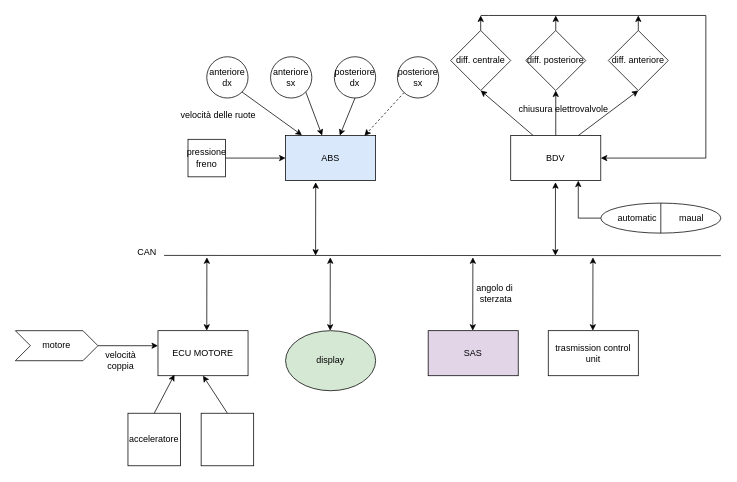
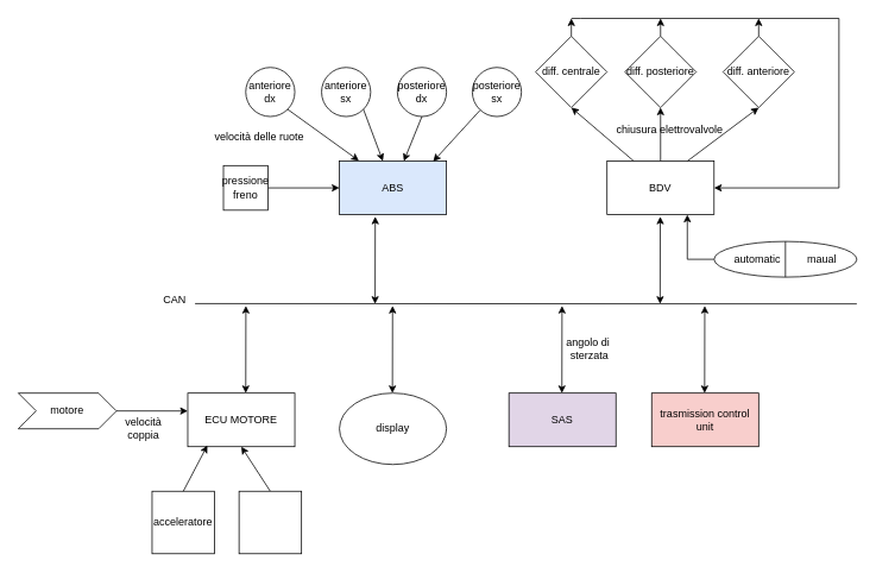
- <mxCell id="24" style="edgeStyle=none;rounded=0;orthogonalLoop=1;jettySize=auto;html=1;entryX=0.876;entryY=0.006;entryDx=0;entryDy=0;entryPerimeter=0;dashed=1;" parent="1" source="19" target="4" edge="1"><mxGeometry relative="1" as="geometry" /></mxCell>
+ <mxCell id="24" style="edgeStyle=none;rounded=0;orthogonalLoop=1;jettySize=auto;html=1;entryX=0.876;entryY=0.006;entryDx=0;entryDy=0;entryPerimeter=0;" parent="1" source="19" target="4" edge="1"><mxGeometry relative="1" as="geometry" /></mxCell>
- <mxCell id="39" value="trasmission control unit" style="whiteSpace=wrap;html=1;" vertex="1" parent="1"><mxGeometry x="730" y="440" width="120" height="60" as="geometry" /></mxCell>
+ <mxCell id="39" value="trasmission control unit" style="whiteSpace=wrap;html=1;fillColor=#f8cecc;" vertex="1" parent="1"><mxGeometry x="730" y="440" width="120" height="60" as="geometry" /></mxCell>
- <mxCell id="42" value="display" style="ellipse;whiteSpace=wrap;html=1;fillColor=#d5e8d4;" vertex="1" parent="1"><mxGeometry x="380" y="440" width="120" height="80" as="geometry" /></mxCell>
+ <mxCell id="42" value="display" style="ellipse;whiteSpace=wrap;html=1;" vertex="1" parent="1"><mxGeometry x="380" y="440" width="120" height="80" as="geometry" /></mxCell>
